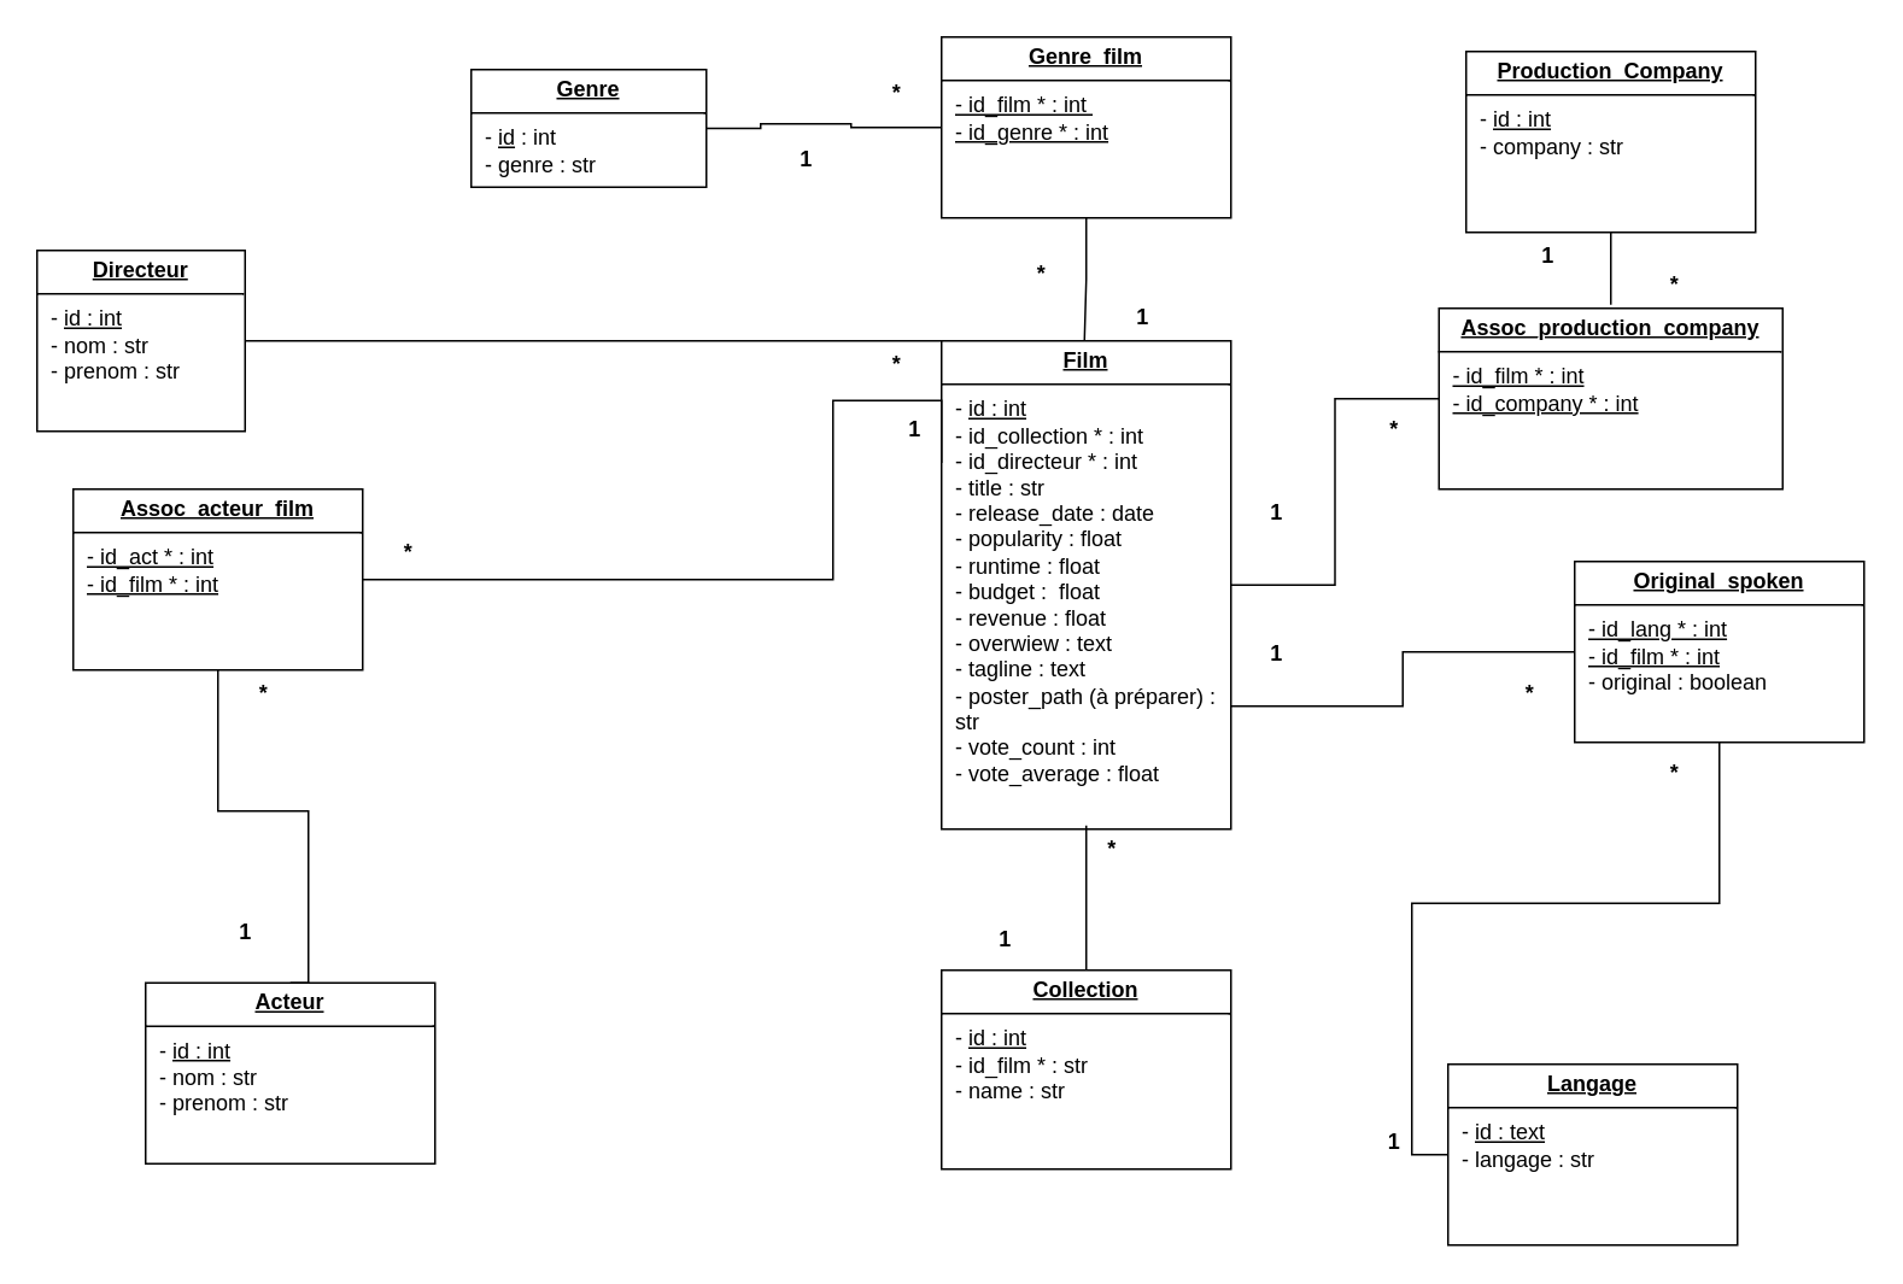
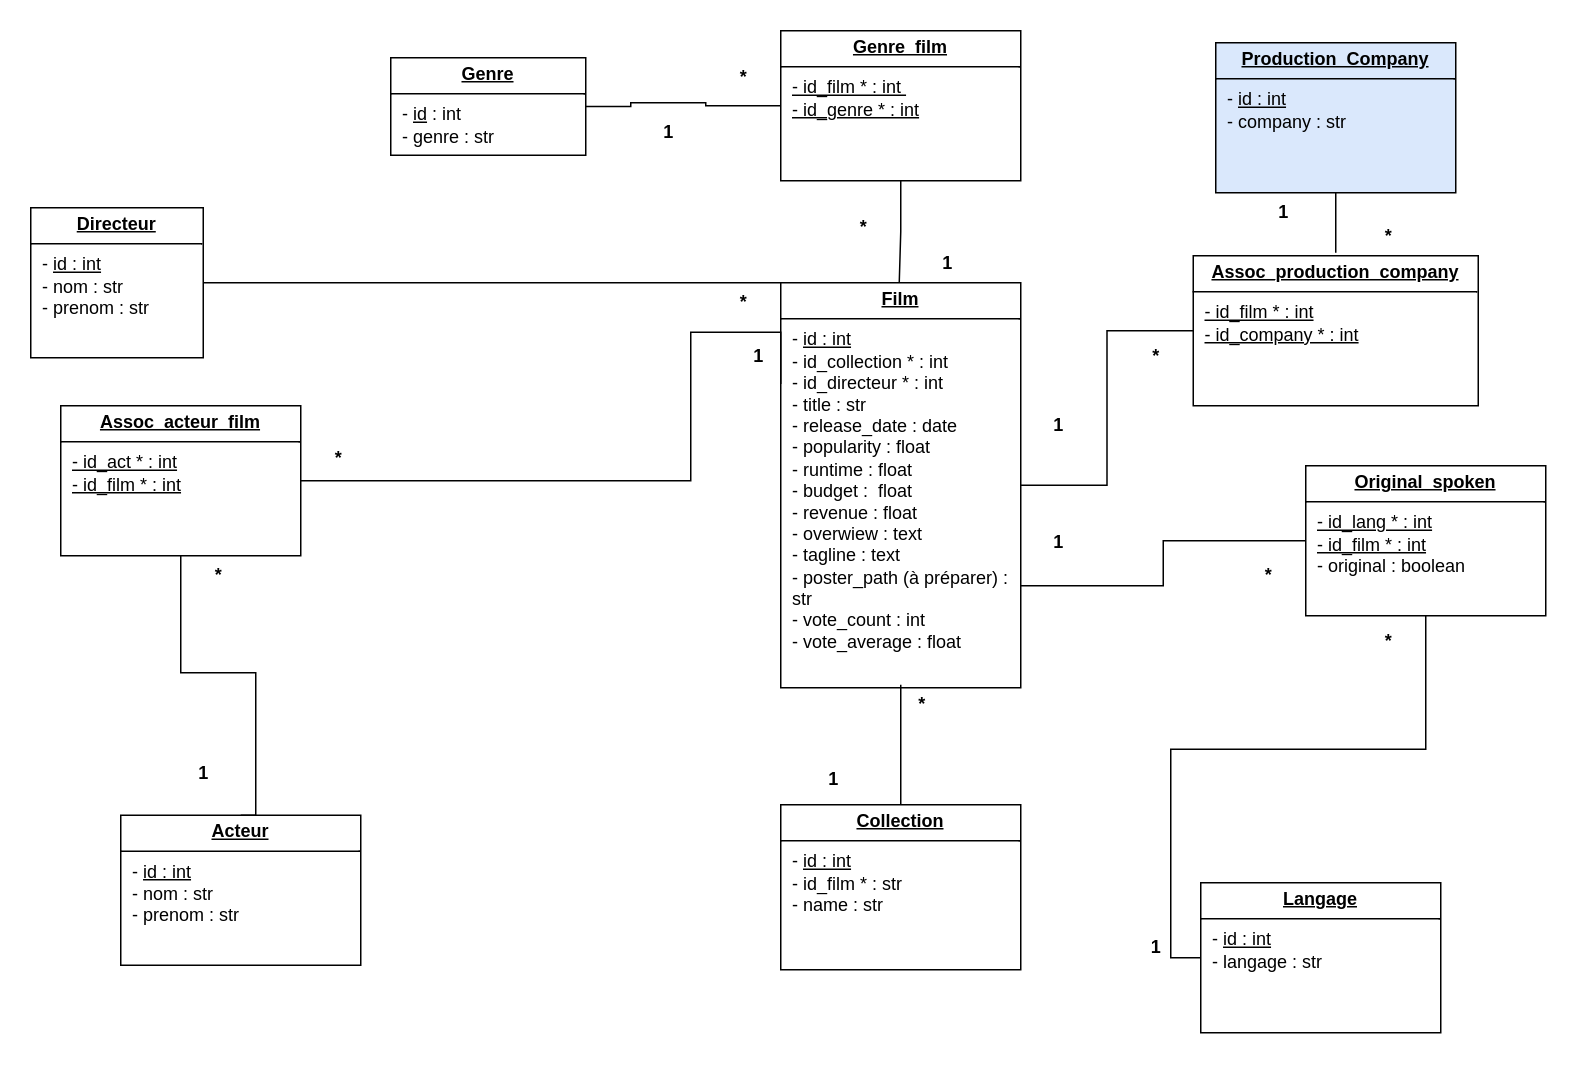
- <mxCell id="18" value="&lt;p style=&quot;margin:0px;margin-top:4px;text-align:center;text-decoration:underline;&quot;&gt;&lt;b&gt;Production_Company&lt;/b&gt;&lt;/p&gt;&lt;hr size=&quot;1&quot; style=&quot;border-style:solid;&quot;&gt;&lt;p style=&quot;margin:0px;margin-left:8px;&quot;&gt;- &lt;u&gt;id : int&lt;/u&gt;&lt;/p&gt;&lt;p style=&quot;margin:0px;margin-left:8px;&quot;&gt;- company : str&lt;/p&gt;" style="verticalAlign=top;align=left;overflow=fill;html=1;whiteSpace=wrap;" parent="1" vertex="1"><mxGeometry x="810" y="28" width="160" height="100" as="geometry" /></mxCell>
+ <mxCell id="18" value="&lt;p style=&quot;margin:0px;margin-top:4px;text-align:center;text-decoration:underline;&quot;&gt;&lt;b&gt;Production_Company&lt;/b&gt;&lt;/p&gt;&lt;hr size=&quot;1&quot; style=&quot;border-style:solid;&quot;&gt;&lt;p style=&quot;margin:0px;margin-left:8px;&quot;&gt;- &lt;u&gt;id : int&lt;/u&gt;&lt;/p&gt;&lt;p style=&quot;margin:0px;margin-left:8px;&quot;&gt;- company : str&lt;/p&gt;" style="verticalAlign=top;align=left;overflow=fill;html=1;whiteSpace=wrap;fillColor=#dae8fc;" parent="1" vertex="1"><mxGeometry x="810" y="28" width="160" height="100" as="geometry" /></mxCell>
- <mxCell id="6" value="&lt;p style=&quot;margin:0px;margin-top:4px;text-align:center;text-decoration:underline;&quot;&gt;&lt;b&gt;Langage&lt;/b&gt;&lt;/p&gt;&lt;hr size=&quot;1&quot; style=&quot;border-style:solid;&quot;&gt;&lt;p style=&quot;margin:0px;margin-left:8px;&quot;&gt;- &lt;u&gt;id : text&lt;/u&gt;&lt;/p&gt;&lt;p style=&quot;margin:0px;margin-left:8px;&quot;&gt;- langage : str&lt;/p&gt;" style="verticalAlign=top;align=left;overflow=fill;html=1;whiteSpace=wrap;" parent="1" vertex="1"><mxGeometry x="800" y="588" width="160" height="100" as="geometry" /></mxCell>
+ <mxCell id="6" value="&lt;p style=&quot;margin:0px;margin-top:4px;text-align:center;text-decoration:underline;&quot;&gt;&lt;b&gt;Langage&lt;/b&gt;&lt;/p&gt;&lt;hr size=&quot;1&quot; style=&quot;border-style:solid;&quot;&gt;&lt;p style=&quot;margin:0px;margin-left:8px;&quot;&gt;- &lt;u&gt;id : int&lt;/u&gt;&lt;/p&gt;&lt;p style=&quot;margin:0px;margin-left:8px;&quot;&gt;- langage : str&lt;/p&gt;" style="verticalAlign=top;align=left;overflow=fill;html=1;whiteSpace=wrap;" parent="1" vertex="1"><mxGeometry x="800" y="588" width="160" height="100" as="geometry" /></mxCell>
